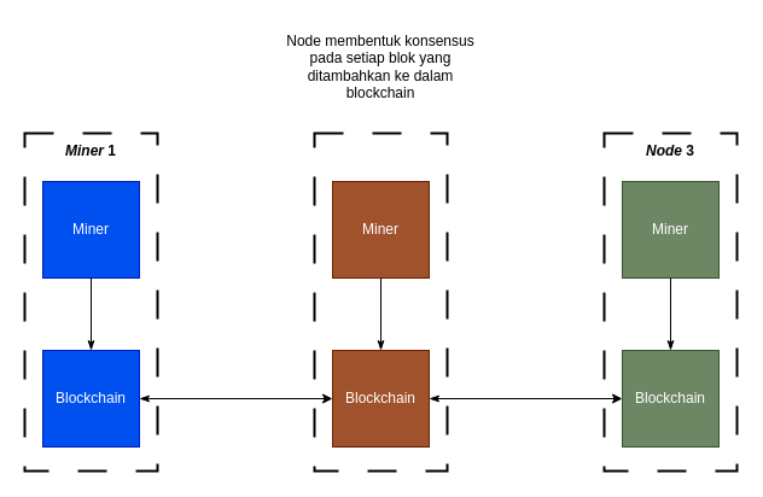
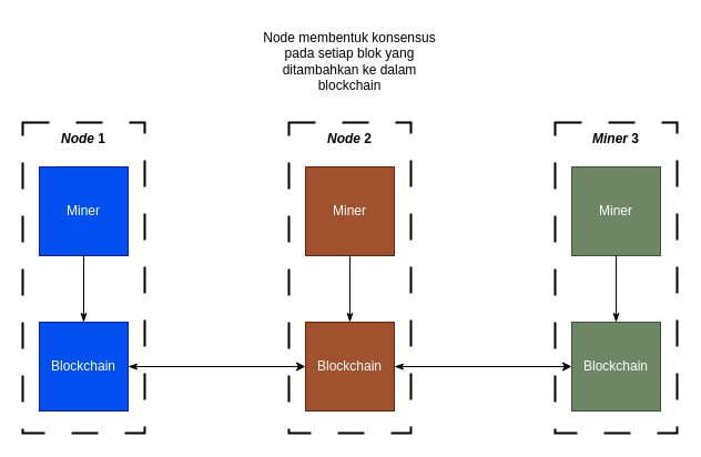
- <mxCell id="17" value="&lt;b&gt;&lt;i&gt;Miner &lt;/i&gt;1&lt;/b&gt;" style="text;html=1;strokeColor=none;fillColor=none;align=center;verticalAlign=middle;whiteSpace=wrap;rounded=0;" vertex="1" parent="1"><mxGeometry x="45" y="110" width="60" height="30" as="geometry" /></mxCell>
+ <mxCell id="17" value="&lt;b&gt;&lt;i&gt;Node &lt;/i&gt;1&lt;/b&gt;" style="text;html=1;strokeColor=none;fillColor=none;align=center;verticalAlign=middle;whiteSpace=wrap;rounded=0;" vertex="1" parent="1"><mxGeometry x="45" y="110" width="60" height="30" as="geometry" /></mxCell>
+ <mxCell id="18" value="&lt;b&gt;&lt;i&gt;Node &lt;/i&gt;2&lt;/b&gt;" style="text;html=1;strokeColor=none;fillColor=none;align=center;verticalAlign=middle;whiteSpace=wrap;rounded=0;" vertex="1" parent="1"><mxGeometry x="285" y="110" width="60" height="30" as="geometry" /></mxCell>
- <mxCell id="19" value="&lt;b&gt;&lt;i&gt;Node &lt;/i&gt;3&lt;/b&gt;" style="text;html=1;strokeColor=none;fillColor=none;align=center;verticalAlign=middle;whiteSpace=wrap;rounded=0;" vertex="1" parent="1"><mxGeometry x="525" y="110" width="60" height="30" as="geometry" /></mxCell>
+ <mxCell id="19" value="&lt;b&gt;&lt;i&gt;Miner &lt;/i&gt;3&lt;/b&gt;" style="text;html=1;strokeColor=none;fillColor=none;align=center;verticalAlign=middle;whiteSpace=wrap;rounded=0;" vertex="1" parent="1"><mxGeometry x="525" y="110" width="60" height="30" as="geometry" /></mxCell>
